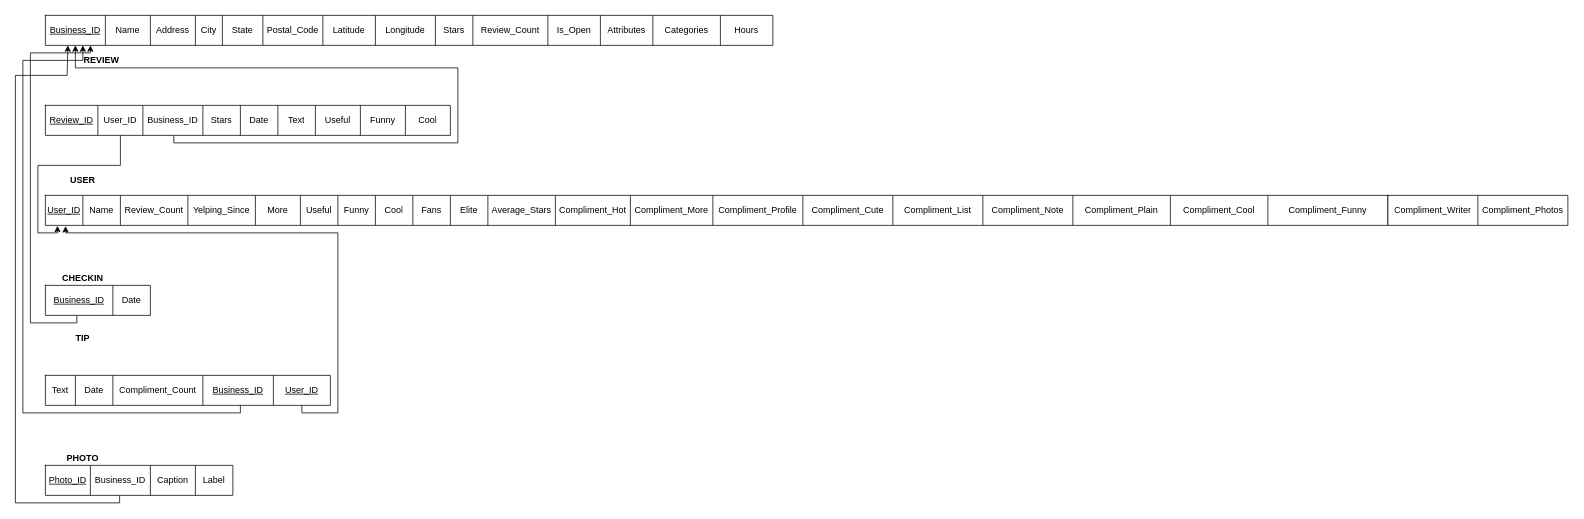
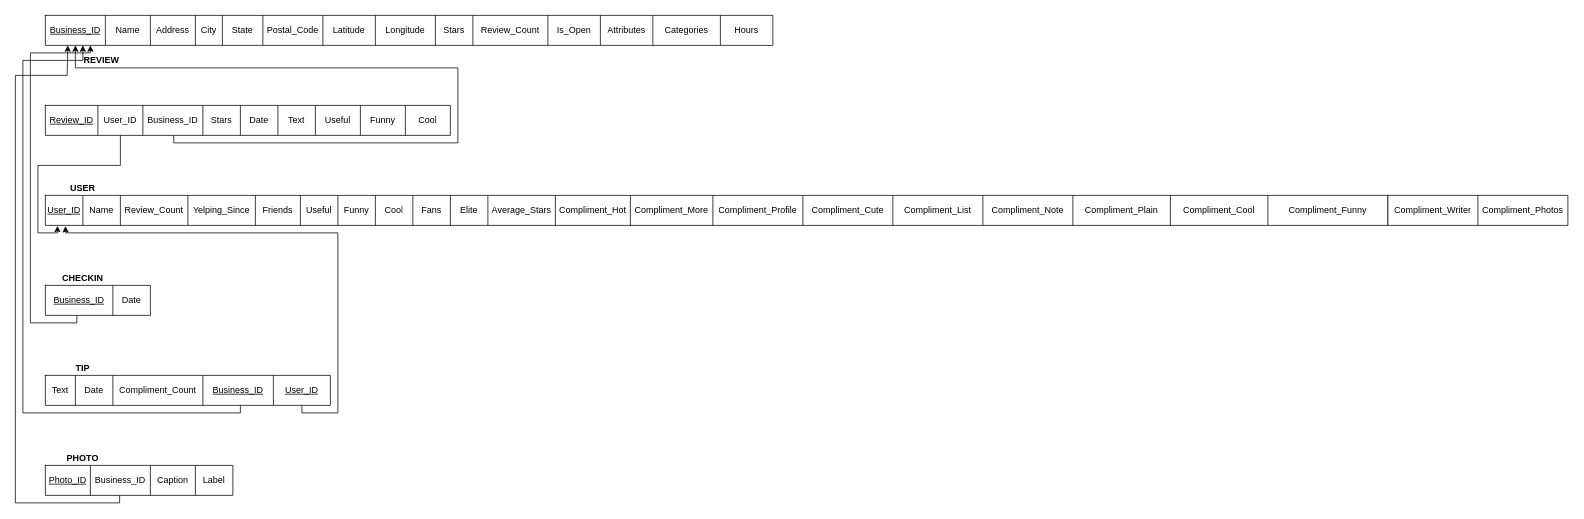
- <mxCell id="30" value="&lt;b&gt;USER&lt;/b&gt;" style="text;html=1;strokeColor=none;fillColor=none;align=center;verticalAlign=middle;whiteSpace=wrap;rounded=0;" vertex="1" parent="1"><mxGeometry x="60" y="230" width="100" height="20" as="geometry" /></mxCell>
+ <mxCell id="30" value="&lt;b&gt;USER&lt;/b&gt;" style="text;html=1;strokeColor=none;fillColor=none;align=center;verticalAlign=middle;whiteSpace=wrap;rounded=0;" vertex="1" parent="1"><mxGeometry x="60" y="240" width="100" height="20" as="geometry" /></mxCell>
- <mxCell id="37" value="More" style="shape=partialRectangle;html=1;whiteSpace=wrap;connectable=0;overflow=hidden;fillColor=none;top=0;left=0;bottom=0;right=0;pointerEvents=1;" vertex="1" parent="32"><mxGeometry x="280" width="60" height="40" as="geometry"><mxRectangle width="60" height="40" as="alternateBounds" /></mxGeometry></mxCell>
+ <mxCell id="37" value="Friends" style="shape=partialRectangle;html=1;whiteSpace=wrap;connectable=0;overflow=hidden;fillColor=none;top=0;left=0;bottom=0;right=0;pointerEvents=1;" vertex="1" parent="32"><mxGeometry x="280" width="60" height="40" as="geometry"><mxRectangle width="60" height="40" as="alternateBounds" /></mxGeometry></mxCell>
- <mxCell id="62" value="&lt;b&gt;TIP&lt;/b&gt;" style="text;html=1;strokeColor=none;fillColor=none;align=center;verticalAlign=middle;whiteSpace=wrap;rounded=0;" vertex="1" parent="1"><mxGeometry x="60" y="440" width="100" height="20" as="geometry" /></mxCell>
+ <mxCell id="62" value="&lt;b&gt;TIP&lt;/b&gt;" style="text;html=1;strokeColor=none;fillColor=none;align=center;verticalAlign=middle;whiteSpace=wrap;rounded=0;" vertex="1" parent="1"><mxGeometry x="60" y="480" width="100" height="20" as="geometry" /></mxCell>
